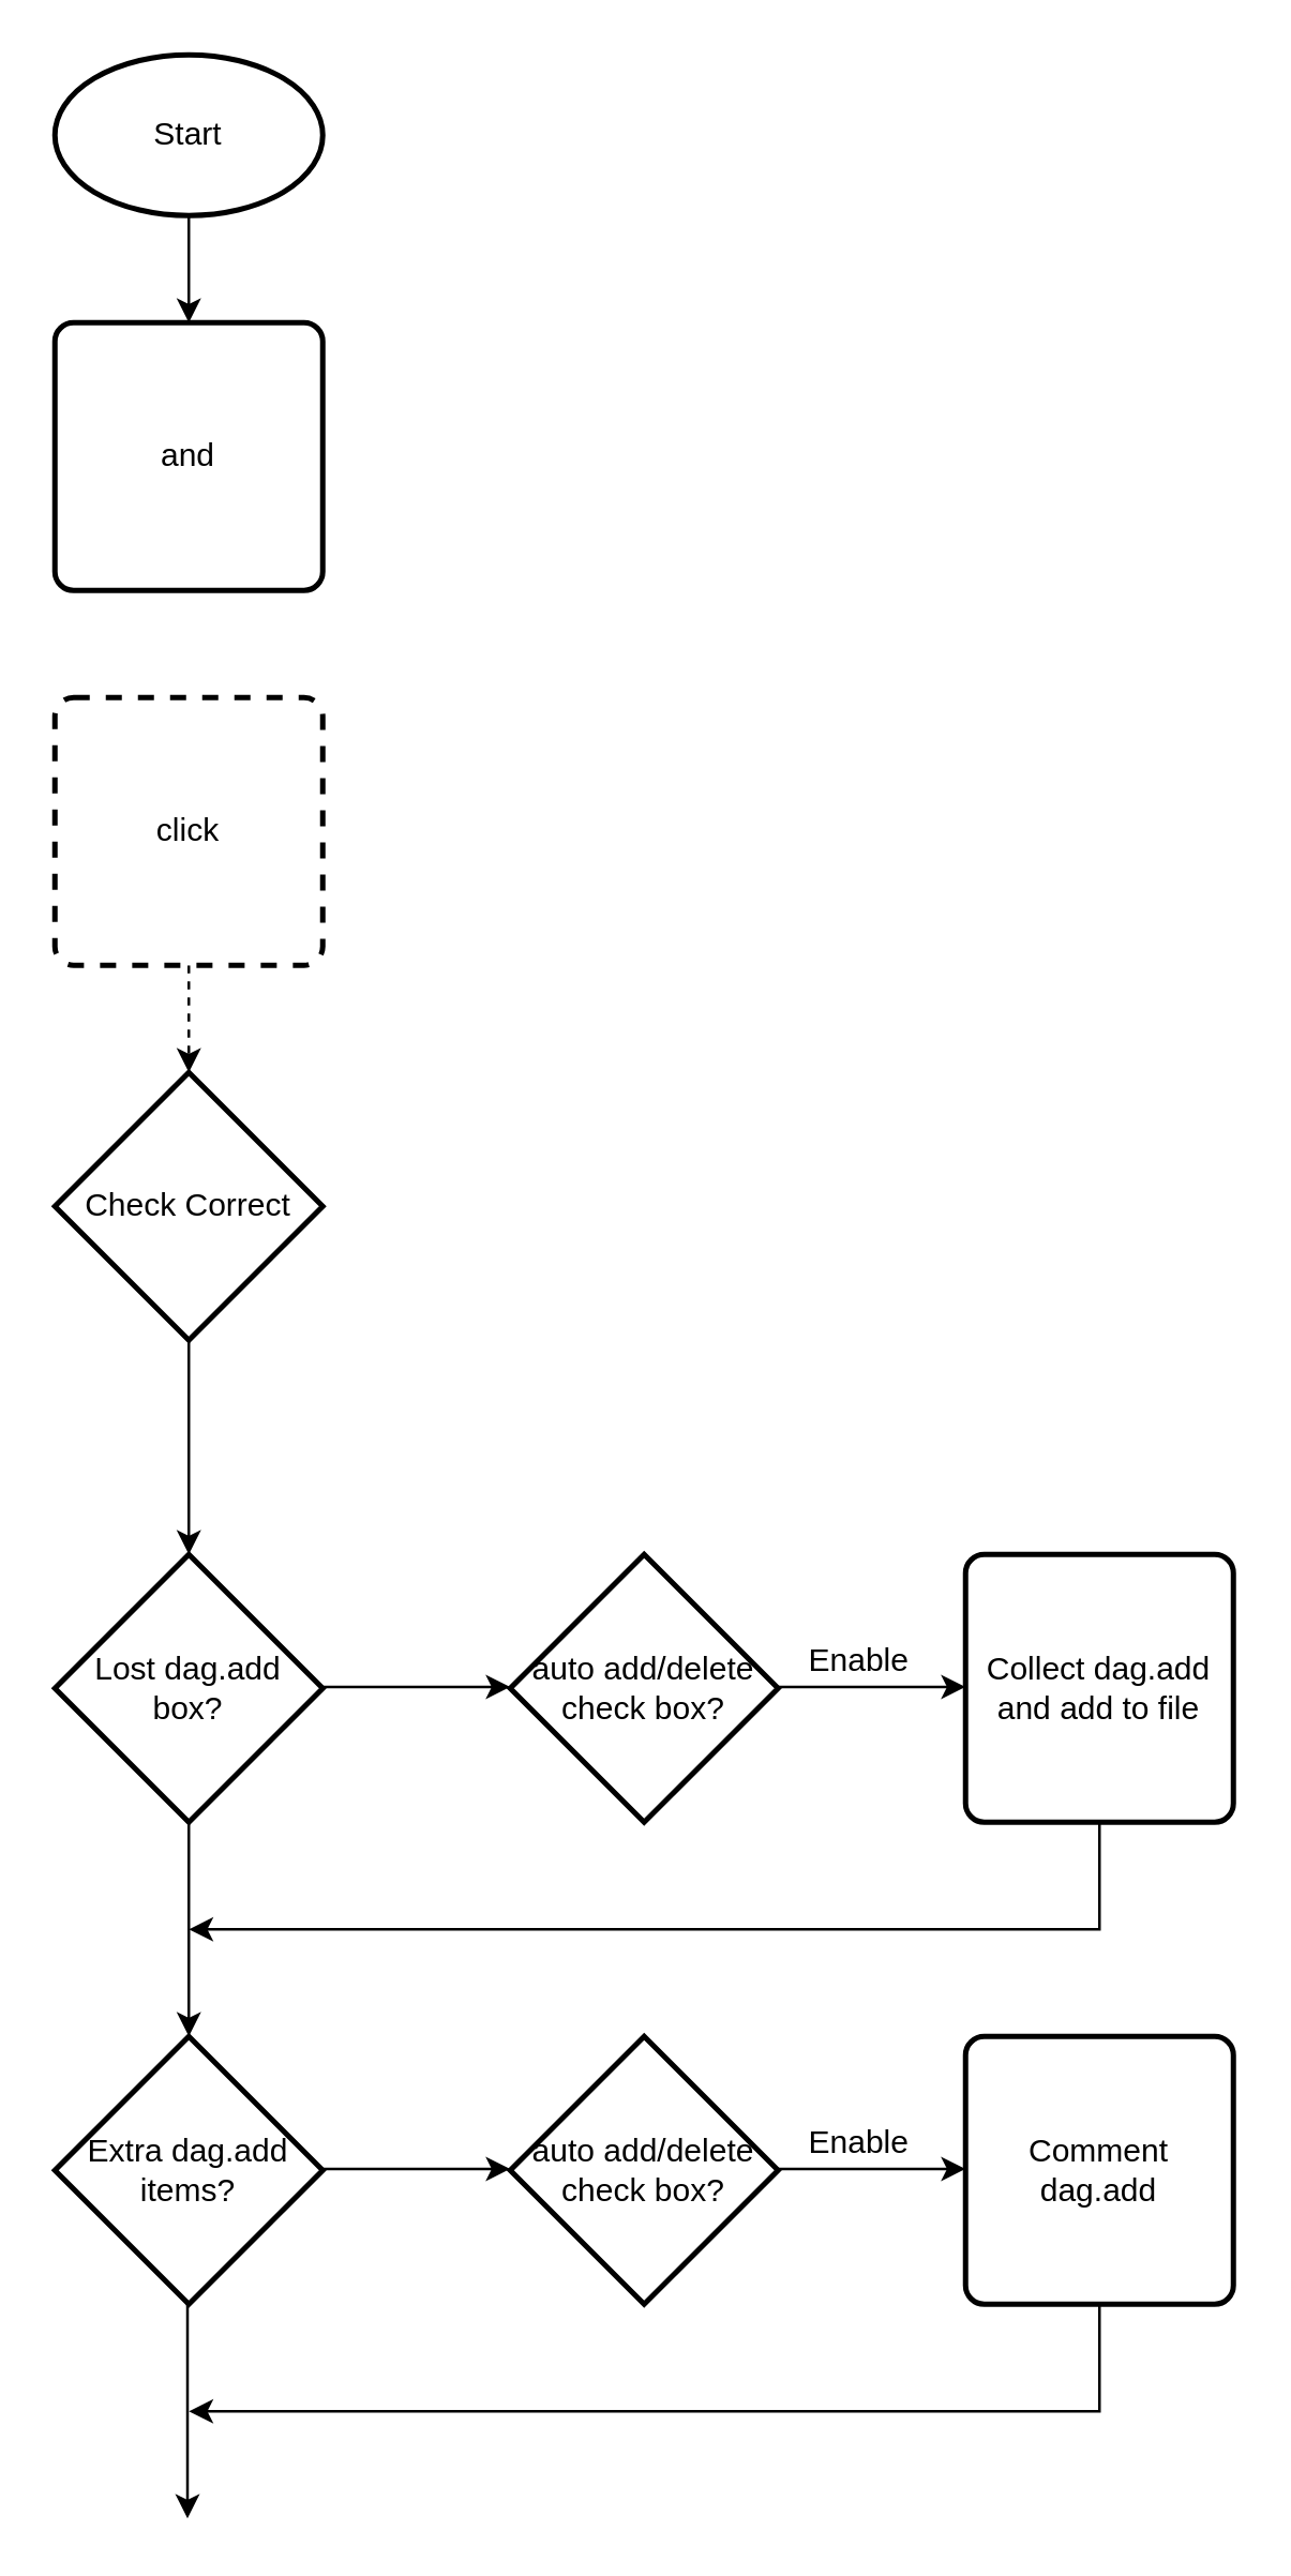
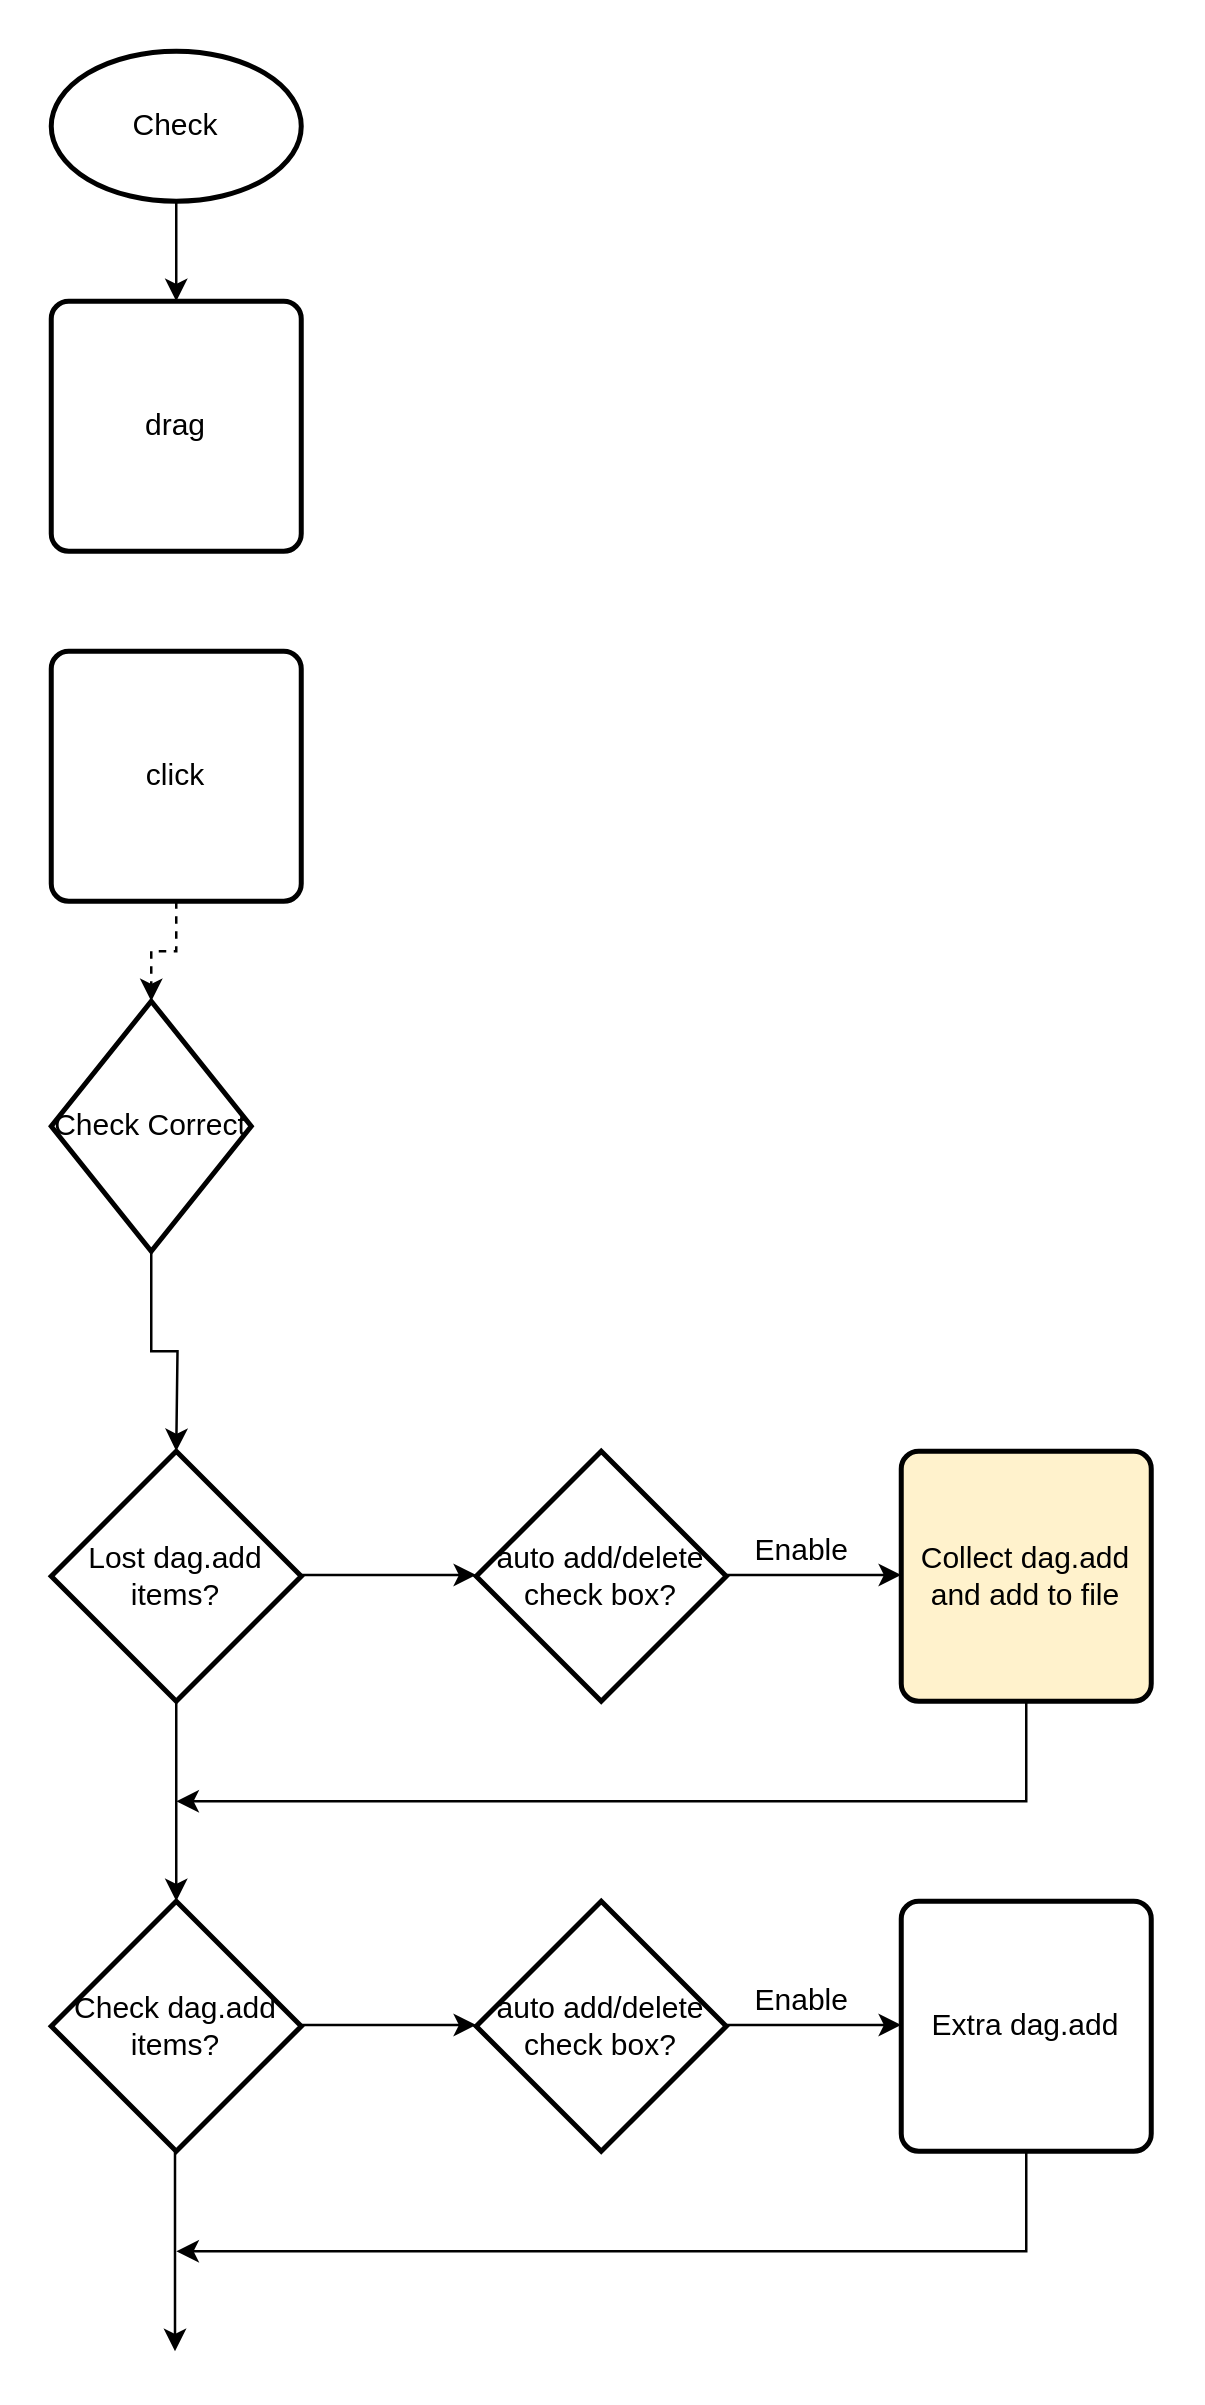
- <mxCell id="4" value="Start" style="strokeWidth=2;html=1;shape=mxgraph.flowchart.start_1;whiteSpace=wrap;" parent="1" vertex="1"><mxGeometry x="20" y="20" width="100" height="60" as="geometry" /></mxCell>
+ <mxCell id="4" value="Check" style="strokeWidth=2;html=1;shape=mxgraph.flowchart.start_1;whiteSpace=wrap;" parent="1" vertex="1"><mxGeometry x="20" y="20" width="100" height="60" as="geometry" /></mxCell>
- <mxCell id="2" value="and" style="rounded=1;whiteSpace=wrap;html=1;absoluteArcSize=1;arcSize=14;strokeWidth=2;" parent="1" vertex="1"><mxGeometry x="20" y="120" width="100" height="100" as="geometry" /></mxCell>
+ <mxCell id="2" value="drag" style="rounded=1;whiteSpace=wrap;html=1;absoluteArcSize=1;arcSize=14;strokeWidth=2;" parent="1" vertex="1"><mxGeometry x="20" y="120" width="100" height="100" as="geometry" /></mxCell>
- <mxCell id="6" value="click" style="rounded=1;whiteSpace=wrap;html=1;absoluteArcSize=1;arcSize=14;strokeWidth=2;dashed=1;" parent="1" vertex="1"><mxGeometry x="20" y="260" width="100" height="100" as="geometry" /></mxCell>
+ <mxCell id="6" value="click" style="rounded=1;whiteSpace=wrap;html=1;absoluteArcSize=1;arcSize=14;strokeWidth=2;" parent="1" vertex="1"><mxGeometry x="20" y="260" width="100" height="100" as="geometry" /></mxCell>
- <mxCell id="8" value="Check Correct" style="strokeWidth=2;html=1;shape=mxgraph.flowchart.decision;whiteSpace=wrap;" parent="1" vertex="1"><mxGeometry x="20" y="400" width="100" height="100" as="geometry" /></mxCell>
+ <mxCell id="8" value="Check Correct" style="strokeWidth=2;html=1;shape=mxgraph.flowchart.decision;whiteSpace=wrap;" parent="1" vertex="1"><mxGeometry x="20" y="400" width="80" height="100" as="geometry" /></mxCell>
- <mxCell id="13" value="&lt;span&gt;Lost dag.add box?&lt;/span&gt;" style="strokeWidth=2;html=1;shape=mxgraph.flowchart.decision;whiteSpace=wrap;" parent="1" vertex="1"><mxGeometry x="20" y="580" width="100" height="100" as="geometry" /></mxCell>
+ <mxCell id="13" value="&lt;span&gt;Lost dag.add items?&lt;/span&gt;" style="strokeWidth=2;html=1;shape=mxgraph.flowchart.decision;whiteSpace=wrap;" parent="1" vertex="1"><mxGeometry x="20" y="580" width="100" height="100" as="geometry" /></mxCell>
- <mxCell id="11" value="Collect dag.add and add to file" style="rounded=1;whiteSpace=wrap;html=1;absoluteArcSize=1;arcSize=14;strokeWidth=2;" parent="1" vertex="1"><mxGeometry x="360" y="580" width="100" height="100" as="geometry" /></mxCell>
+ <mxCell id="11" value="Collect dag.add and add to file" style="rounded=1;whiteSpace=wrap;html=1;absoluteArcSize=1;arcSize=14;strokeWidth=2;fillColor=#fff2cc;" parent="1" vertex="1"><mxGeometry x="360" y="580" width="100" height="100" as="geometry" /></mxCell>
- <mxCell id="14" value="Extra dag.add items?" style="strokeWidth=2;html=1;shape=mxgraph.flowchart.decision;whiteSpace=wrap;" parent="1" vertex="1"><mxGeometry x="20" y="760" width="100" height="100" as="geometry" /></mxCell>
+ <mxCell id="14" value="Check dag.add items?" style="strokeWidth=2;html=1;shape=mxgraph.flowchart.decision;whiteSpace=wrap;" parent="1" vertex="1"><mxGeometry x="20" y="760" width="100" height="100" as="geometry" /></mxCell>
- <mxCell id="12" value="Comment dag.add" style="rounded=1;whiteSpace=wrap;html=1;absoluteArcSize=1;arcSize=14;strokeWidth=2;" parent="1" vertex="1"><mxGeometry x="360" y="760" width="100" height="100" as="geometry" /></mxCell>
+ <mxCell id="12" value="Extra dag.add" style="rounded=1;whiteSpace=wrap;html=1;absoluteArcSize=1;arcSize=14;strokeWidth=2;" parent="1" vertex="1"><mxGeometry x="360" y="760" width="100" height="100" as="geometry" /></mxCell>
